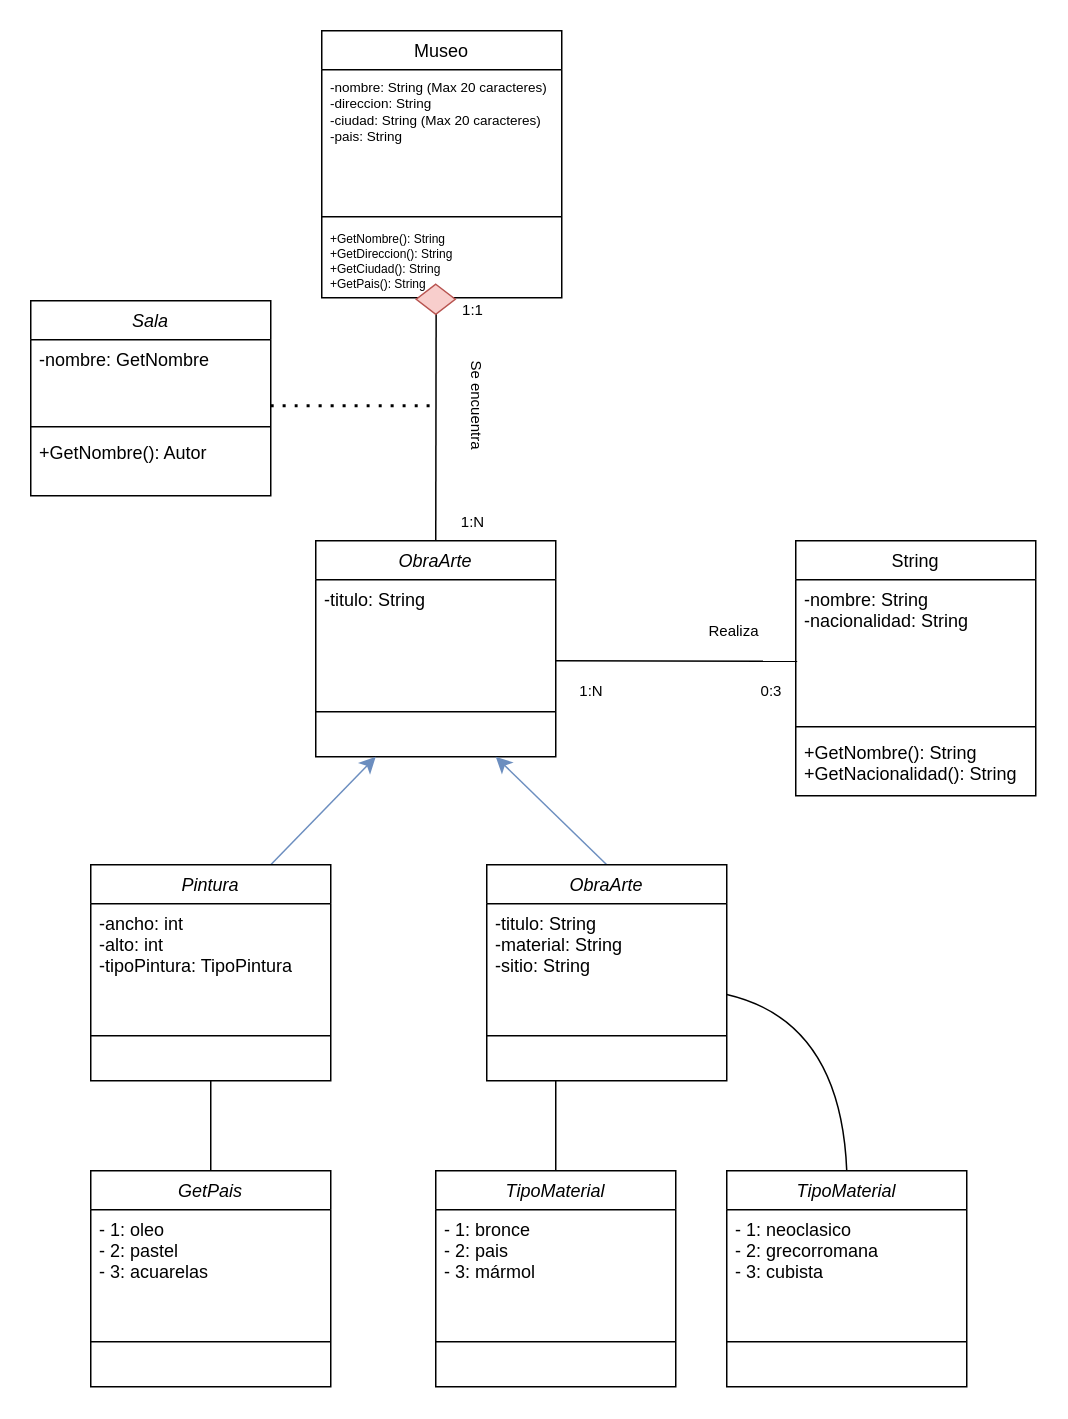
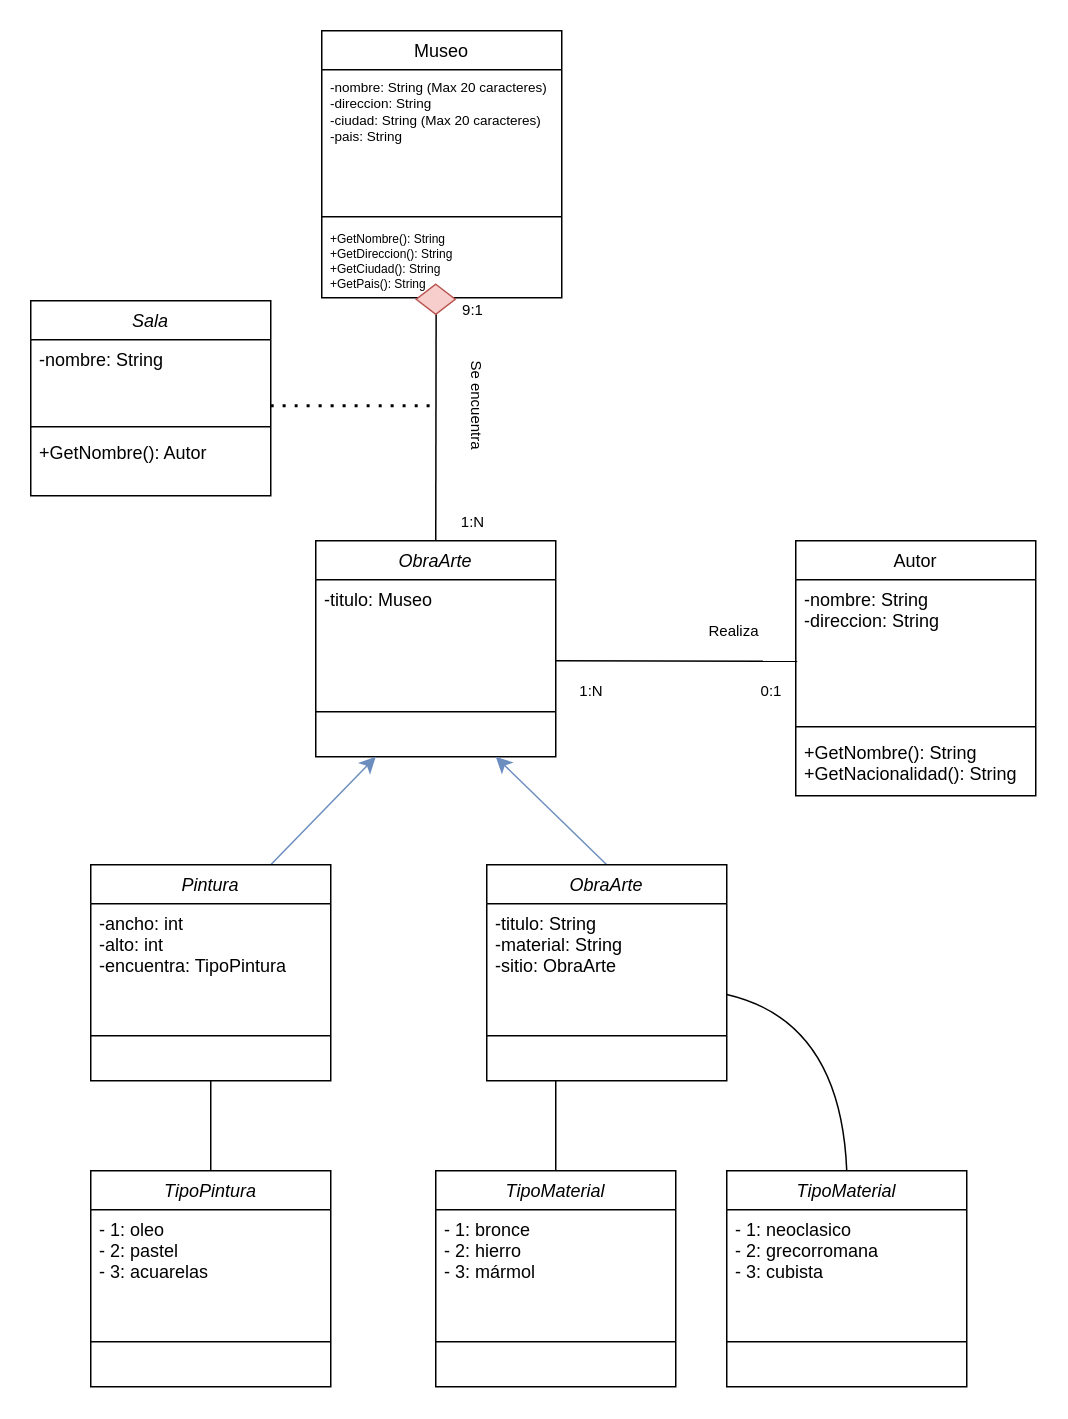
- <mxCell id="39" value="&lt;span style=&quot;font-size: 10px;&quot;&gt;1:1&lt;/span&gt;" style="text;html=1;align=center;verticalAlign=middle;whiteSpace=wrap;rounded=0;fontSize=16;" vertex="1" parent="1"><mxGeometry x="285" y="189" width="60" height="30" as="geometry" /></mxCell>
+ <mxCell id="39" value="&lt;span style=&quot;font-size: 10px;&quot;&gt;9:1&lt;/span&gt;" style="text;html=1;align=center;verticalAlign=middle;whiteSpace=wrap;rounded=0;fontSize=16;" vertex="1" parent="1"><mxGeometry x="285" y="189" width="60" height="30" as="geometry" /></mxCell>
- <mxCell id="43" value="-nombre: GetNombre" style="text;align=left;verticalAlign=top;spacingLeft=4;spacingRight=4;overflow=hidden;rotatable=0;points=[[0,0.5],[1,0.5]];portConstraint=eastwest;" vertex="1" parent="42"><mxGeometry y="26" width="160" height="54" as="geometry" /></mxCell>
+ <mxCell id="43" value="-nombre: String" style="text;align=left;verticalAlign=top;spacingLeft=4;spacingRight=4;overflow=hidden;rotatable=0;points=[[0,0.5],[1,0.5]];portConstraint=eastwest;" vertex="1" parent="42"><mxGeometry y="26" width="160" height="54" as="geometry" /></mxCell>
- <mxCell id="6" value="String" style="swimlane;fontStyle=0;align=center;verticalAlign=top;childLayout=stackLayout;horizontal=1;startSize=26;horizontalStack=0;resizeParent=1;resizeLast=0;collapsible=1;marginBottom=0;rounded=0;shadow=0;strokeWidth=1;" parent="1" vertex="1"><mxGeometry x="530" y="360" width="160" height="170" as="geometry"><mxRectangle x="550" y="140" width="160" height="26" as="alternateBounds" /></mxGeometry></mxCell>
+ <mxCell id="6" value="Autor" style="swimlane;fontStyle=0;align=center;verticalAlign=top;childLayout=stackLayout;horizontal=1;startSize=26;horizontalStack=0;resizeParent=1;resizeLast=0;collapsible=1;marginBottom=0;rounded=0;shadow=0;strokeWidth=1;" parent="1" vertex="1"><mxGeometry x="530" y="360" width="160" height="170" as="geometry"><mxRectangle x="550" y="140" width="160" height="26" as="alternateBounds" /></mxGeometry></mxCell>
- <mxCell id="4" value="-titulo: String" style="text;align=left;verticalAlign=top;spacingLeft=4;spacingRight=4;overflow=hidden;rotatable=0;points=[[0,0.5],[1,0.5]];portConstraint=eastwest;" parent="3" vertex="1"><mxGeometry y="26" width="160" height="84" as="geometry" /></mxCell>
+ <mxCell id="4" value="-titulo: Museo" style="text;align=left;verticalAlign=top;spacingLeft=4;spacingRight=4;overflow=hidden;rotatable=0;points=[[0,0.5],[1,0.5]];portConstraint=eastwest;" parent="3" vertex="1"><mxGeometry y="26" width="160" height="84" as="geometry" /></mxCell>
- <mxCell id="7" value="-nombre: String&#10;-nacionalidad: String" style="text;align=left;verticalAlign=top;spacingLeft=4;spacingRight=4;overflow=hidden;rotatable=0;points=[[0,0.5],[1,0.5]];portConstraint=eastwest;rounded=0;shadow=0;html=0;" parent="6" vertex="1"><mxGeometry y="26" width="160" height="94" as="geometry" /></mxCell>
+ <mxCell id="7" value="-nombre: String&#10;-direccion: String" style="text;align=left;verticalAlign=top;spacingLeft=4;spacingRight=4;overflow=hidden;rotatable=0;points=[[0,0.5],[1,0.5]];portConstraint=eastwest;rounded=0;shadow=0;html=0;" parent="6" vertex="1"><mxGeometry y="26" width="160" height="94" as="geometry" /></mxCell>
- <mxCell id="33" value="&lt;span style=&quot;font-size: 10px;&quot;&gt;0:3&lt;/span&gt;" style="text;html=1;align=center;verticalAlign=middle;whiteSpace=wrap;rounded=0;fontSize=16;" vertex="1" parent="1"><mxGeometry x="484" y="443" width="60" height="30" as="geometry" /></mxCell>
+ <mxCell id="33" value="&lt;span style=&quot;font-size: 10px;&quot;&gt;0:1&lt;/span&gt;" style="text;html=1;align=center;verticalAlign=middle;whiteSpace=wrap;rounded=0;fontSize=16;" vertex="1" parent="1"><mxGeometry x="484" y="443" width="60" height="30" as="geometry" /></mxCell>
- <mxCell id="12" value="-ancho: int&#10;-alto: int&#10;-tipoPintura: TipoPintura" style="text;align=left;verticalAlign=top;spacingLeft=4;spacingRight=4;overflow=hidden;rotatable=0;points=[[0,0.5],[1,0.5]];portConstraint=eastwest;" vertex="1" parent="11"><mxGeometry y="26" width="160" height="84" as="geometry" /></mxCell>
+ <mxCell id="12" value="-ancho: int&#10;-alto: int&#10;-encuentra: TipoPintura" style="text;align=left;verticalAlign=top;spacingLeft=4;spacingRight=4;overflow=hidden;rotatable=0;points=[[0,0.5],[1,0.5]];portConstraint=eastwest;" vertex="1" parent="11"><mxGeometry y="26" width="160" height="84" as="geometry" /></mxCell>
- <mxCell id="16" value="-titulo: String&#10;-material: String&#10;-sitio: String" style="text;align=left;verticalAlign=top;spacingLeft=4;spacingRight=4;overflow=hidden;rotatable=0;points=[[0,0.5],[1,0.5]];portConstraint=eastwest;" vertex="1" parent="15"><mxGeometry y="26" width="160" height="84" as="geometry" /></mxCell>
+ <mxCell id="16" value="-titulo: String&#10;-material: String&#10;-sitio: ObraArte" style="text;align=left;verticalAlign=top;spacingLeft=4;spacingRight=4;overflow=hidden;rotatable=0;points=[[0,0.5],[1,0.5]];portConstraint=eastwest;" vertex="1" parent="15"><mxGeometry y="26" width="160" height="84" as="geometry" /></mxCell>
- <mxCell id="19" value="GetPais" style="swimlane;fontStyle=2;align=center;verticalAlign=top;childLayout=stackLayout;horizontal=1;startSize=26;horizontalStack=0;resizeParent=1;resizeLast=0;collapsible=1;marginBottom=0;rounded=0;shadow=0;strokeWidth=1;" vertex="1" parent="1"><mxGeometry x="60" y="780" width="160" height="144" as="geometry"><mxRectangle x="230" y="140" width="160" height="26" as="alternateBounds" /></mxGeometry></mxCell>
+ <mxCell id="19" value="TipoPintura" style="swimlane;fontStyle=2;align=center;verticalAlign=top;childLayout=stackLayout;horizontal=1;startSize=26;horizontalStack=0;resizeParent=1;resizeLast=0;collapsible=1;marginBottom=0;rounded=0;shadow=0;strokeWidth=1;" vertex="1" parent="1"><mxGeometry x="60" y="780" width="160" height="144" as="geometry"><mxRectangle x="230" y="140" width="160" height="26" as="alternateBounds" /></mxGeometry></mxCell>
- <mxCell id="23" value="- 1: bronce&#10;- 2: pais&#10;- 3: mármol" style="text;align=left;verticalAlign=top;spacingLeft=4;spacingRight=4;overflow=hidden;rotatable=0;points=[[0,0.5],[1,0.5]];portConstraint=eastwest;" vertex="1" parent="22"><mxGeometry y="26" width="160" height="84" as="geometry" /></mxCell>
+ <mxCell id="23" value="- 1: bronce&#10;- 2: hierro&#10;- 3: mármol" style="text;align=left;verticalAlign=top;spacingLeft=4;spacingRight=4;overflow=hidden;rotatable=0;points=[[0,0.5],[1,0.5]];portConstraint=eastwest;" vertex="1" parent="22"><mxGeometry y="26" width="160" height="84" as="geometry" /></mxCell>
